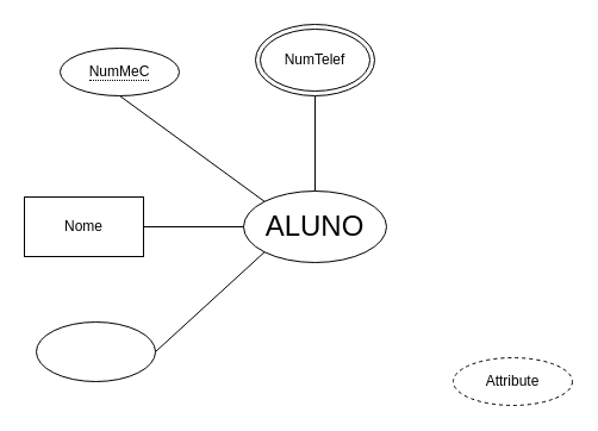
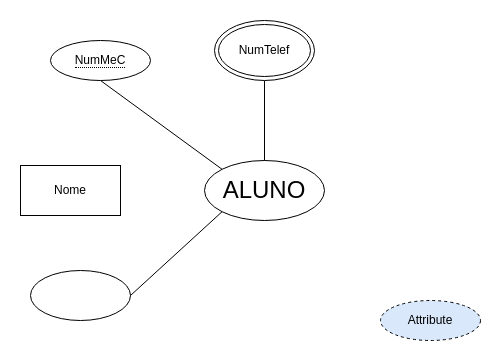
- <mxCell id="9" value="" style="endArrow=none;html=1;rounded=0;exitX=1;exitY=0.5;exitDx=0;exitDy=0;entryX=0;entryY=0.5;entryDx=0;entryDy=0;" edge="1" parent="1" source="4" target="2"><mxGeometry width="50" height="50" relative="1" as="geometry"><mxPoint x="270" y="220" as="sourcePoint" /><mxPoint x="320" y="170" as="targetPoint" /></mxGeometry></mxCell>
- <mxCell id="6" value="Attribute" style="ellipse;whiteSpace=wrap;html=1;align=center;dashed=1;" vertex="1" parent="1"><mxGeometry x="380" y="300" width="100" height="40" as="geometry" /></mxCell>
+ <mxCell id="6" value="Attribute" style="ellipse;whiteSpace=wrap;html=1;align=center;dashed=1;fillColor=#dae8fc;" vertex="1" parent="1"><mxGeometry x="380" y="300" width="100" height="40" as="geometry" /></mxCell>
